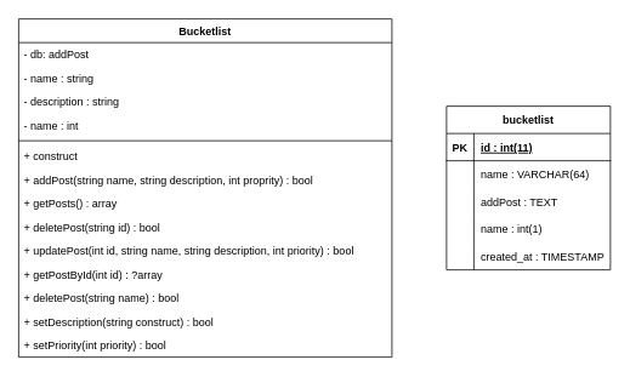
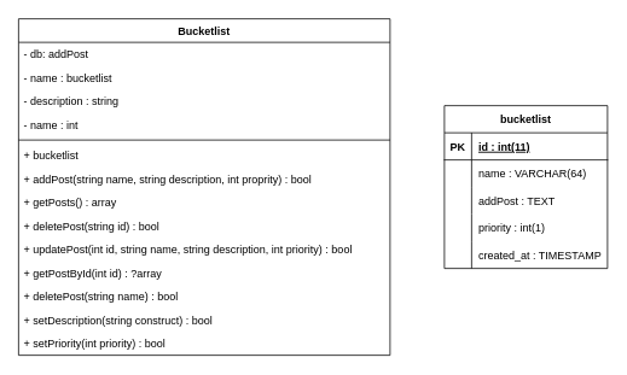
- <mxCell id="20" value="- name : string" style="text;strokeColor=none;fillColor=none;align=left;verticalAlign=top;spacingLeft=4;spacingRight=4;overflow=hidden;rotatable=0;points=[[0,0.5],[1,0.5]];portConstraint=eastwest;" parent="18" vertex="1"><mxGeometry y="52" width="410" height="26" as="geometry" /></mxCell>
+ <mxCell id="20" value="- name : bucketlist" style="text;strokeColor=none;fillColor=none;align=left;verticalAlign=top;spacingLeft=4;spacingRight=4;overflow=hidden;rotatable=0;points=[[0,0.5],[1,0.5]];portConstraint=eastwest;" parent="18" vertex="1"><mxGeometry y="52" width="410" height="26" as="geometry" /></mxCell>
- <mxCell id="24" value="+ construct" style="text;strokeColor=none;fillColor=none;align=left;verticalAlign=top;spacingLeft=4;spacingRight=4;overflow=hidden;rotatable=0;points=[[0,0.5],[1,0.5]];portConstraint=eastwest;" parent="18" vertex="1"><mxGeometry y="138" width="410" height="26" as="geometry" /></mxCell>
+ <mxCell id="24" value="+ bucketlist" style="text;strokeColor=none;fillColor=none;align=left;verticalAlign=top;spacingLeft=4;spacingRight=4;overflow=hidden;rotatable=0;points=[[0,0.5],[1,0.5]];portConstraint=eastwest;" parent="18" vertex="1"><mxGeometry y="138" width="410" height="26" as="geometry" /></mxCell>
- <mxCell id="14" value="name : int(1)" style="shape=partialRectangle;connectable=0;fillColor=none;top=0;left=0;bottom=0;right=0;align=left;spacingLeft=6;overflow=hidden;" parent="12" vertex="1"><mxGeometry x="30" width="150" height="30" as="geometry"><mxRectangle width="150" height="30" as="alternateBounds" /></mxGeometry></mxCell>
+ <mxCell id="14" value="priority : int(1)" style="shape=partialRectangle;connectable=0;fillColor=none;top=0;left=0;bottom=0;right=0;align=left;spacingLeft=6;overflow=hidden;" parent="12" vertex="1"><mxGeometry x="30" width="150" height="30" as="geometry"><mxRectangle width="150" height="30" as="alternateBounds" /></mxGeometry></mxCell>
